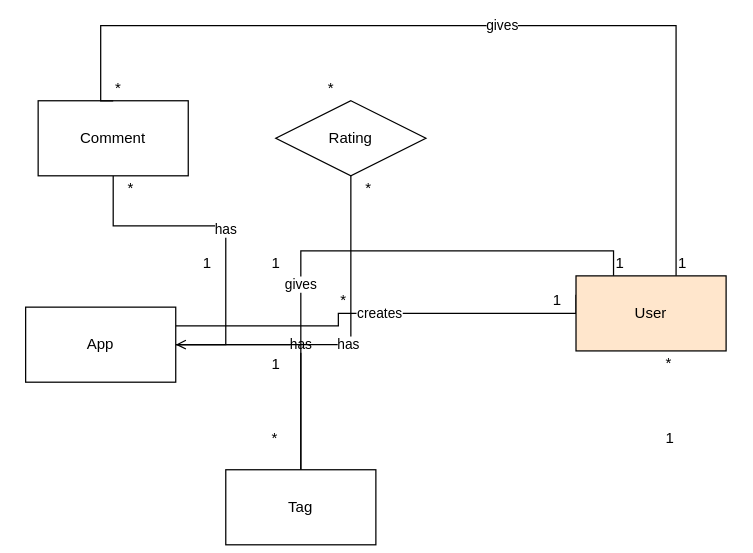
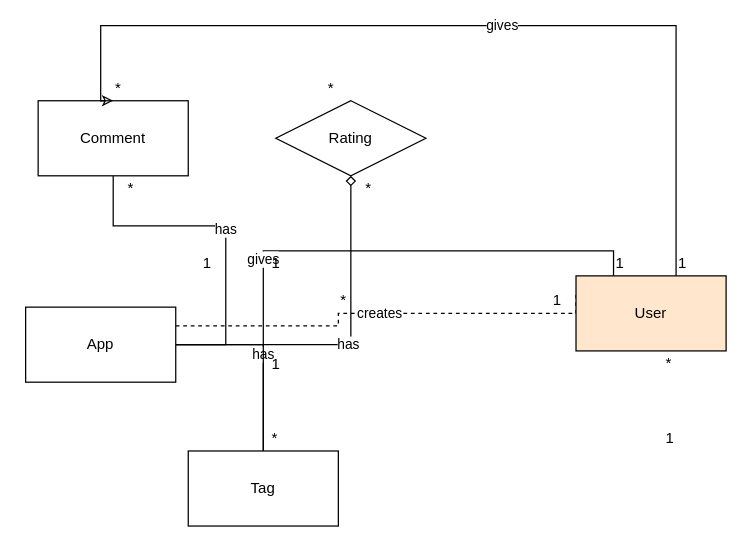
- <mxCell id="10" value="gives" style="edgeStyle=orthogonalEdgeStyle;rounded=0;orthogonalLoop=1;jettySize=auto;html=1;entryX=0.5;entryY=0;entryDx=0;entryDy=0;endArrow=none;endFill=0;" edge="1" parent="1" source="12" target="3"><mxGeometry x="-0.07" relative="1" as="geometry"><Array as="points"><mxPoint x="540" y="20" /><mxPoint x="80" y="20" /><mxPoint x="80" y="80" /></Array><mxPoint as="offset" /></mxGeometry></mxCell>
+ <mxCell id="10" value="gives" style="edgeStyle=orthogonalEdgeStyle;rounded=0;orthogonalLoop=1;jettySize=auto;html=1;entryX=0.5;entryY=0;entryDx=0;entryDy=0;endArrow=classic;endFill=0;" edge="1" parent="1" source="12" target="3"><mxGeometry x="-0.07" relative="1" as="geometry"><Array as="points"><mxPoint x="540" y="20" /><mxPoint x="80" y="20" /><mxPoint x="80" y="80" /></Array><mxPoint as="offset" /></mxGeometry></mxCell>
- <mxCell id="6" value="has" style="edgeStyle=orthogonalEdgeStyle;rounded=0;orthogonalLoop=1;jettySize=auto;html=1;endArrow=none;endFill=0;" edge="1" parent="1" source="7" target="8"><mxGeometry relative="1" as="geometry" /></mxCell>
+ <mxCell id="6" value="has" style="edgeStyle=orthogonalEdgeStyle;rounded=0;orthogonalLoop=1;jettySize=auto;html=1;endArrow=diamond;endFill=0;" edge="1" parent="1" source="7" target="8"><mxGeometry relative="1" as="geometry" /></mxCell>
- <mxCell id="2" value="has" style="edgeStyle=orthogonalEdgeStyle;rounded=0;orthogonalLoop=1;jettySize=auto;html=1;endArrow=open;endFill=0;" edge="1" parent="1" source="3" target="7"><mxGeometry relative="1" as="geometry"><Array as="points"><mxPoint x="90" y="180" /><mxPoint x="180" y="180" /></Array></mxGeometry></mxCell>
+ <mxCell id="2" value="has" style="edgeStyle=orthogonalEdgeStyle;rounded=0;orthogonalLoop=1;jettySize=auto;html=1;endArrow=none;endFill=0;" edge="1" parent="1" source="3" target="7"><mxGeometry relative="1" as="geometry"><Array as="points"><mxPoint x="90" y="180" /><mxPoint x="180" y="180" /></Array></mxGeometry></mxCell>
- <mxCell id="4" value="creates" style="edgeStyle=orthogonalEdgeStyle;rounded=0;orthogonalLoop=1;jettySize=auto;html=1;exitX=1;exitY=0.25;exitDx=0;exitDy=0;entryX=0;entryY=0.25;entryDx=0;entryDy=0;endArrow=none;endFill=0;" edge="1" parent="1" source="7" target="12"><mxGeometry relative="1" as="geometry"><Array as="points"><mxPoint x="270" y="250" /><mxPoint x="460" y="250" /></Array></mxGeometry></mxCell>
+ <mxCell id="4" value="creates" style="edgeStyle=orthogonalEdgeStyle;rounded=0;orthogonalLoop=1;jettySize=auto;html=1;exitX=1;exitY=0.25;exitDx=0;exitDy=0;entryX=0;entryY=0.25;entryDx=0;entryDy=0;endArrow=none;endFill=0;dashed=1;" edge="1" parent="1" source="7" target="12"><mxGeometry relative="1" as="geometry"><Array as="points"><mxPoint x="270" y="250" /><mxPoint x="460" y="250" /></Array></mxGeometry></mxCell>
- <mxCell id="9" value="Tag" style="rounded=0;whiteSpace=wrap;html=1;" vertex="1" parent="1"><mxGeometry x="180" y="375" width="120" height="60" as="geometry" /></mxCell>
+ <mxCell id="9" value="Tag" style="rounded=0;whiteSpace=wrap;html=1;" vertex="1" parent="1"><mxGeometry x="150" y="360" width="120" height="60" as="geometry" /></mxCell>
